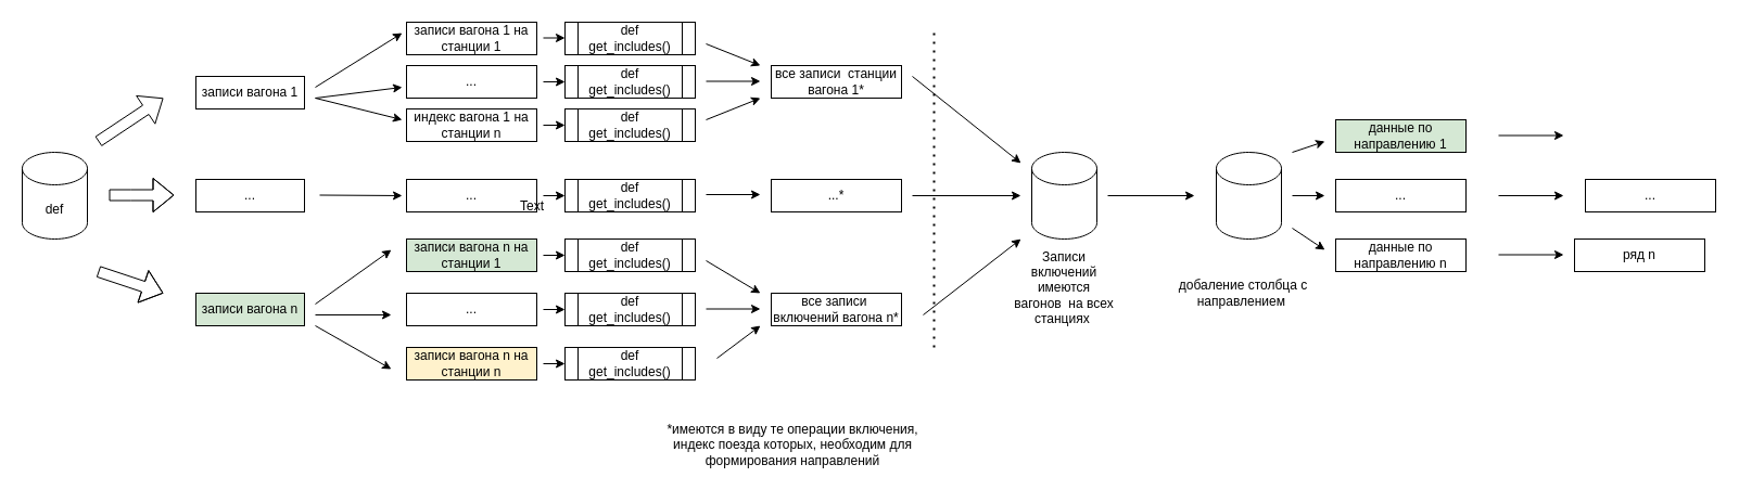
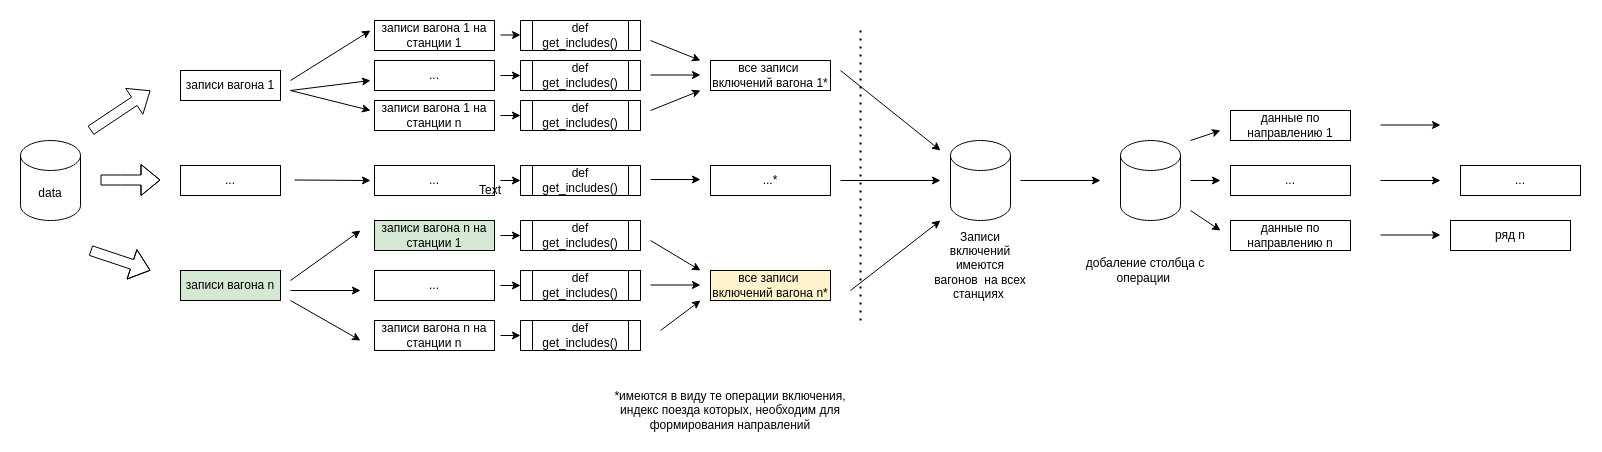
- <mxCell id="37" value="все записи&amp;nbsp; станции вагона 1*" style="rounded=0;whiteSpace=wrap;html=1;" vertex="1" parent="1"><mxGeometry x="710" y="60" width="120" height="30" as="geometry" /></mxCell>
+ <mxCell id="37" value="все записи&amp;nbsp; включений вагона 1*" style="rounded=0;whiteSpace=wrap;html=1;" vertex="1" parent="1"><mxGeometry x="710" y="60" width="120" height="30" as="geometry" /></mxCell>
- <mxCell id="8" value="индекс вагона 1 на станции n" style="rounded=0;whiteSpace=wrap;html=1;" vertex="1" parent="1"><mxGeometry x="374" y="100" width="120" height="30" as="geometry" /></mxCell>
+ <mxCell id="8" value="записи вагона 1 на станции n" style="rounded=0;whiteSpace=wrap;html=1;" vertex="1" parent="1"><mxGeometry x="374" y="100" width="120" height="30" as="geometry" /></mxCell>
- <mxCell id="58" value="данные по направлению 1" style="rounded=0;whiteSpace=wrap;html=1;fillColor=#d5e8d4;" vertex="1" parent="1"><mxGeometry x="1230" y="110" width="120" height="30" as="geometry" /></mxCell>
+ <mxCell id="58" value="данные по направлению 1" style="rounded=0;whiteSpace=wrap;html=1;" vertex="1" parent="1"><mxGeometry x="1230" y="110" width="120" height="30" as="geometry" /></mxCell>
- <mxCell id="2" value="def" style="shape=cylinder3;whiteSpace=wrap;html=1;boundedLbl=1;backgroundOutline=1;size=15;" vertex="1" parent="1"><mxGeometry x="20" y="140" width="60" height="80" as="geometry" /></mxCell>
+ <mxCell id="2" value="data" style="shape=cylinder3;whiteSpace=wrap;html=1;boundedLbl=1;backgroundOutline=1;size=15;" vertex="1" parent="1"><mxGeometry x="20" y="140" width="60" height="80" as="geometry" /></mxCell>
- <mxCell id="57" value="добаление столбца с направлением&amp;nbsp;" style="text;html=1;strokeColor=none;fillColor=none;align=center;verticalAlign=middle;whiteSpace=wrap;rounded=0;" vertex="1" parent="1"><mxGeometry x="1080" y="240" width="130" height="60" as="geometry" /></mxCell>
+ <mxCell id="57" value="добаление столбца с операции&amp;nbsp;" style="text;html=1;strokeColor=none;fillColor=none;align=center;verticalAlign=middle;whiteSpace=wrap;rounded=0;" vertex="1" parent="1"><mxGeometry x="1080" y="240" width="130" height="60" as="geometry" /></mxCell>
- <mxCell id="41" value="все записи&amp;nbsp; включений вагона n*" style="rounded=0;whiteSpace=wrap;html=1;" vertex="1" parent="1"><mxGeometry x="710" y="270" width="120" height="30" as="geometry" /></mxCell>
+ <mxCell id="41" value="все записи&amp;nbsp; включений вагона n*" style="rounded=0;whiteSpace=wrap;html=1;fillColor=#fff2cc;" vertex="1" parent="1"><mxGeometry x="710" y="270" width="120" height="30" as="geometry" /></mxCell>
- <mxCell id="17" value="записи вагона n на станции n" style="rounded=0;whiteSpace=wrap;html=1;fillColor=#fff2cc;" vertex="1" parent="1"><mxGeometry x="374" y="320" width="120" height="30" as="geometry" /></mxCell>
+ <mxCell id="17" value="записи вагона n на станции n" style="rounded=0;whiteSpace=wrap;html=1;" vertex="1" parent="1"><mxGeometry x="374" y="320" width="120" height="30" as="geometry" /></mxCell>
